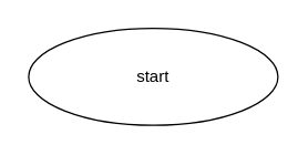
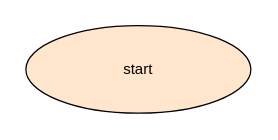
- <mxCell id="2" value="start" style="ellipse;whiteSpace=wrap;html=1;" vertex="1" parent="1"><mxGeometry x="20" width="180" height="70" as="geometry" y="20" /></mxCell>
+ <mxCell id="2" value="start" style="ellipse;whiteSpace=wrap;html=1;fillColor=#ffe6cc;" vertex="1" parent="1"><mxGeometry x="20" width="180" height="70" as="geometry" y="20" /></mxCell>
